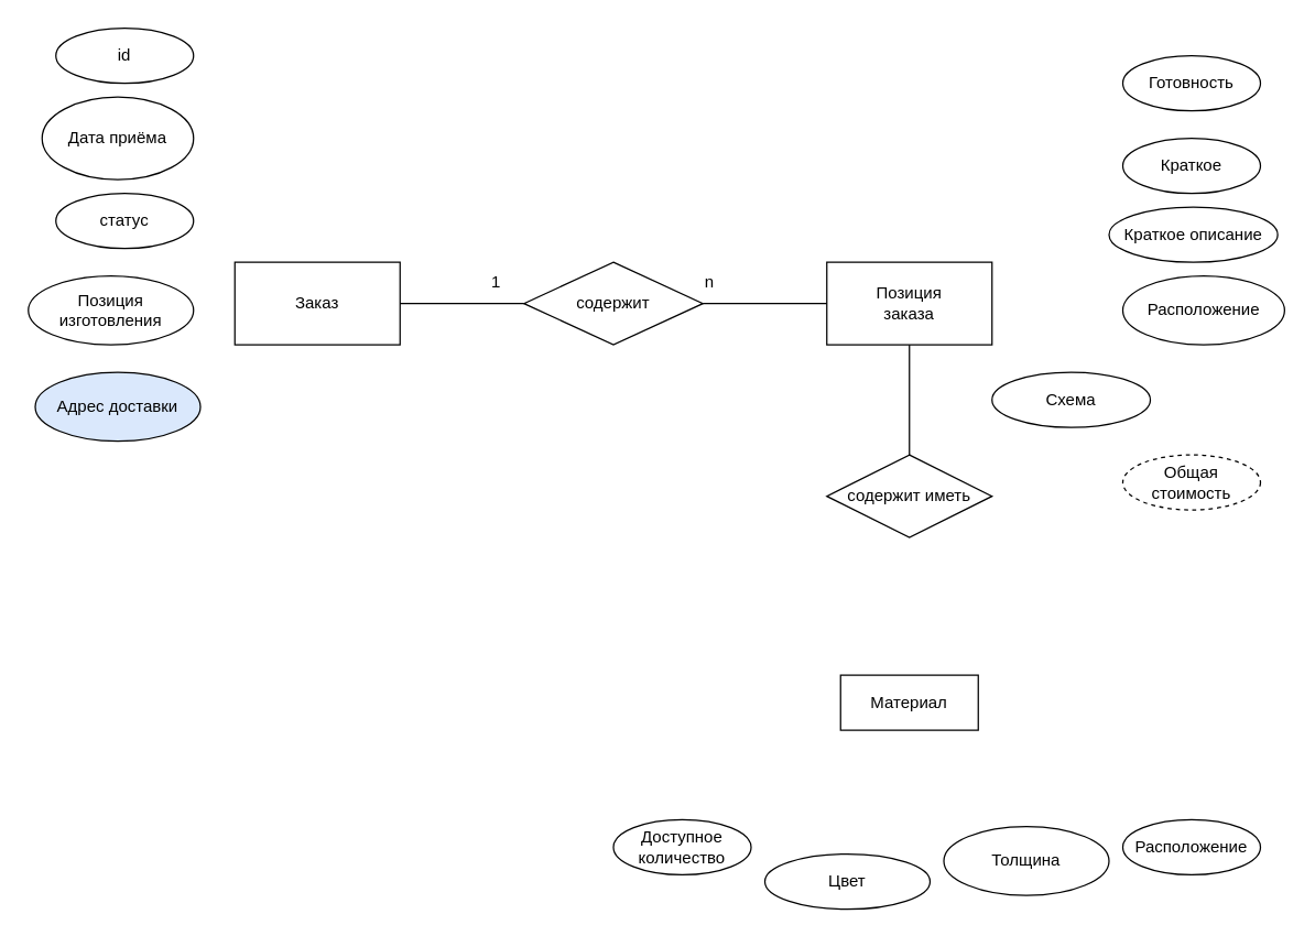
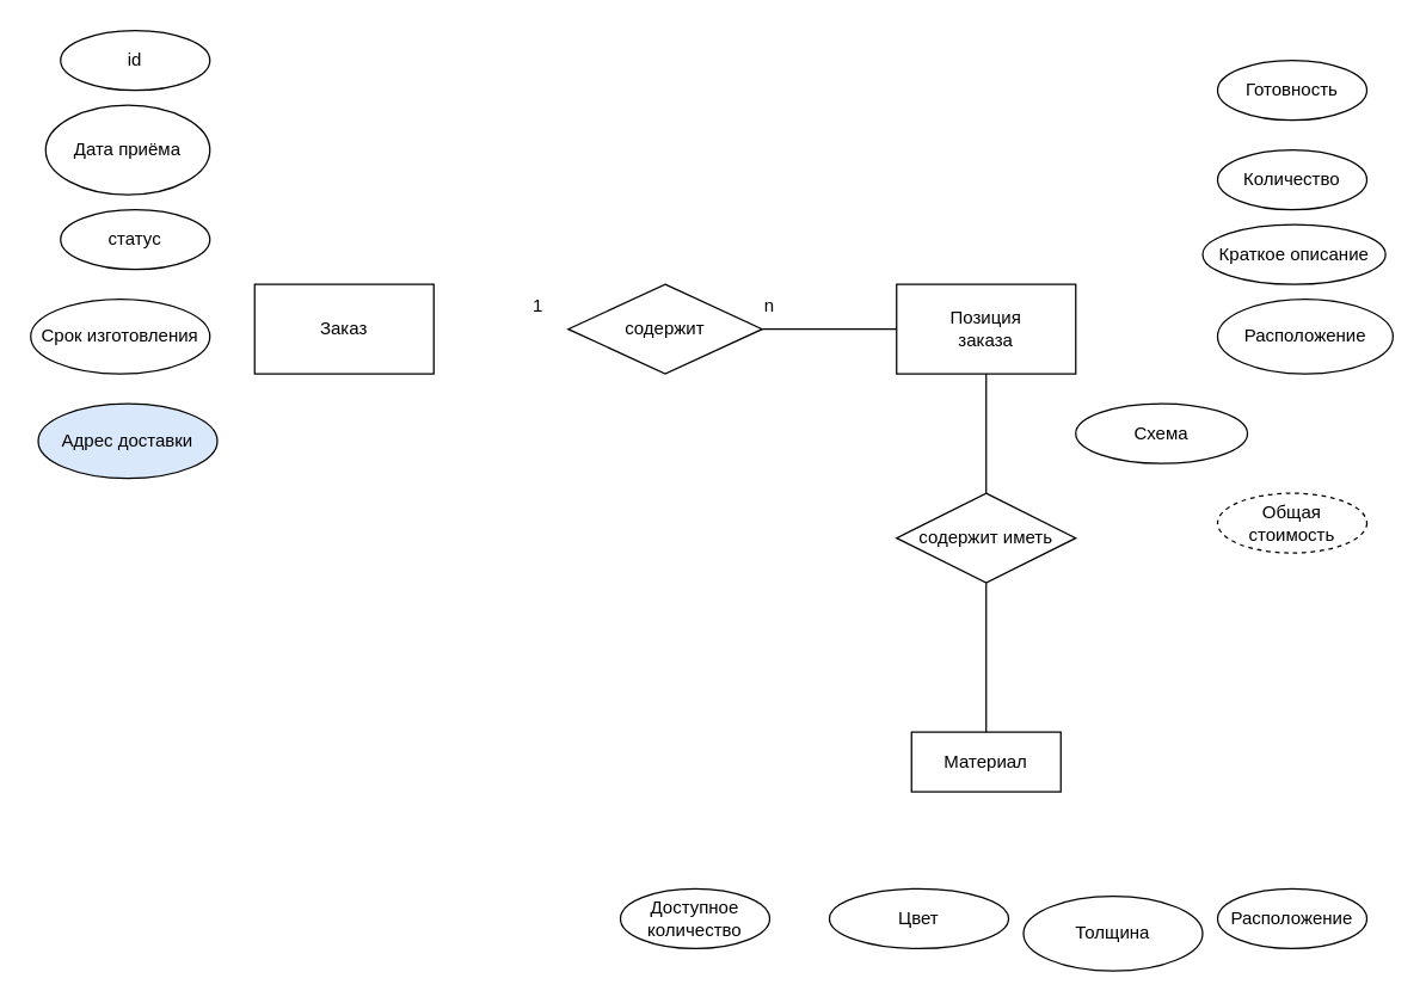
- <mxCell id="11" value="Краткое" style="ellipse;whiteSpace=wrap;html=1;align=center;" vertex="1" parent="1"><mxGeometry x="815" y="100" width="100" height="40" as="geometry" /></mxCell>
+ <mxCell id="11" value="Количество" style="ellipse;whiteSpace=wrap;html=1;align=center;" vertex="1" parent="1"><mxGeometry x="815" y="100" width="100" height="40" as="geometry" /></mxCell>
- <mxCell id="24" value="" style="endArrow=none;html=1;rounded=0;exitX=1;exitY=0.5;exitDx=0;exitDy=0;entryX=0;entryY=0.5;entryDx=0;entryDy=0;" edge="1" parent="1" source="2" target="7"><mxGeometry width="50" height="50" relative="1" as="geometry"><mxPoint x="510" y="480" as="sourcePoint" /><mxPoint x="560" y="430" as="targetPoint" /></mxGeometry></mxCell>
- <mxCell id="15" value="Позиция изготовления" style="ellipse;whiteSpace=wrap;html=1;align=center;" vertex="1" parent="1"><mxGeometry x="20" y="200" width="120" height="50" as="geometry" /></mxCell>
+ <mxCell id="15" value="Срок изготовления" style="ellipse;whiteSpace=wrap;html=1;align=center;" vertex="1" parent="1"><mxGeometry x="20" y="200" width="120" height="50" as="geometry" /></mxCell>
+ <mxCell id="21" value="" style="endArrow=none;html=1;rounded=0;entryX=0.5;entryY=1;entryDx=0;entryDy=0;exitX=0.5;exitY=0;exitDx=0;exitDy=0;" edge="1" parent="1" source="12" target="20"><mxGeometry width="50" height="50" relative="1" as="geometry"><mxPoint x="510" y="480" as="sourcePoint" /><mxPoint x="560" y="430" as="targetPoint" /></mxGeometry></mxCell>
- <mxCell id="18" value="Доступное количество" style="ellipse;whiteSpace=wrap;html=1;align=center;" vertex="1" parent="1"><mxGeometry x="445" y="595" width="100" height="40" as="geometry" /></mxCell>
+ <mxCell id="18" value="Доступное количество" style="ellipse;whiteSpace=wrap;html=1;align=center;" vertex="1" parent="1"><mxGeometry x="415" y="595" width="100" height="40" as="geometry" /></mxCell>
- <mxCell id="4" value="Цвет" style="ellipse;whiteSpace=wrap;html=1;" vertex="1" parent="1"><mxGeometry x="555" y="620" width="120" height="40" as="geometry" /></mxCell>
+ <mxCell id="4" value="Цвет" style="ellipse;whiteSpace=wrap;html=1;" vertex="1" parent="1"><mxGeometry x="555" y="595" width="120" height="40" as="geometry" /></mxCell>
